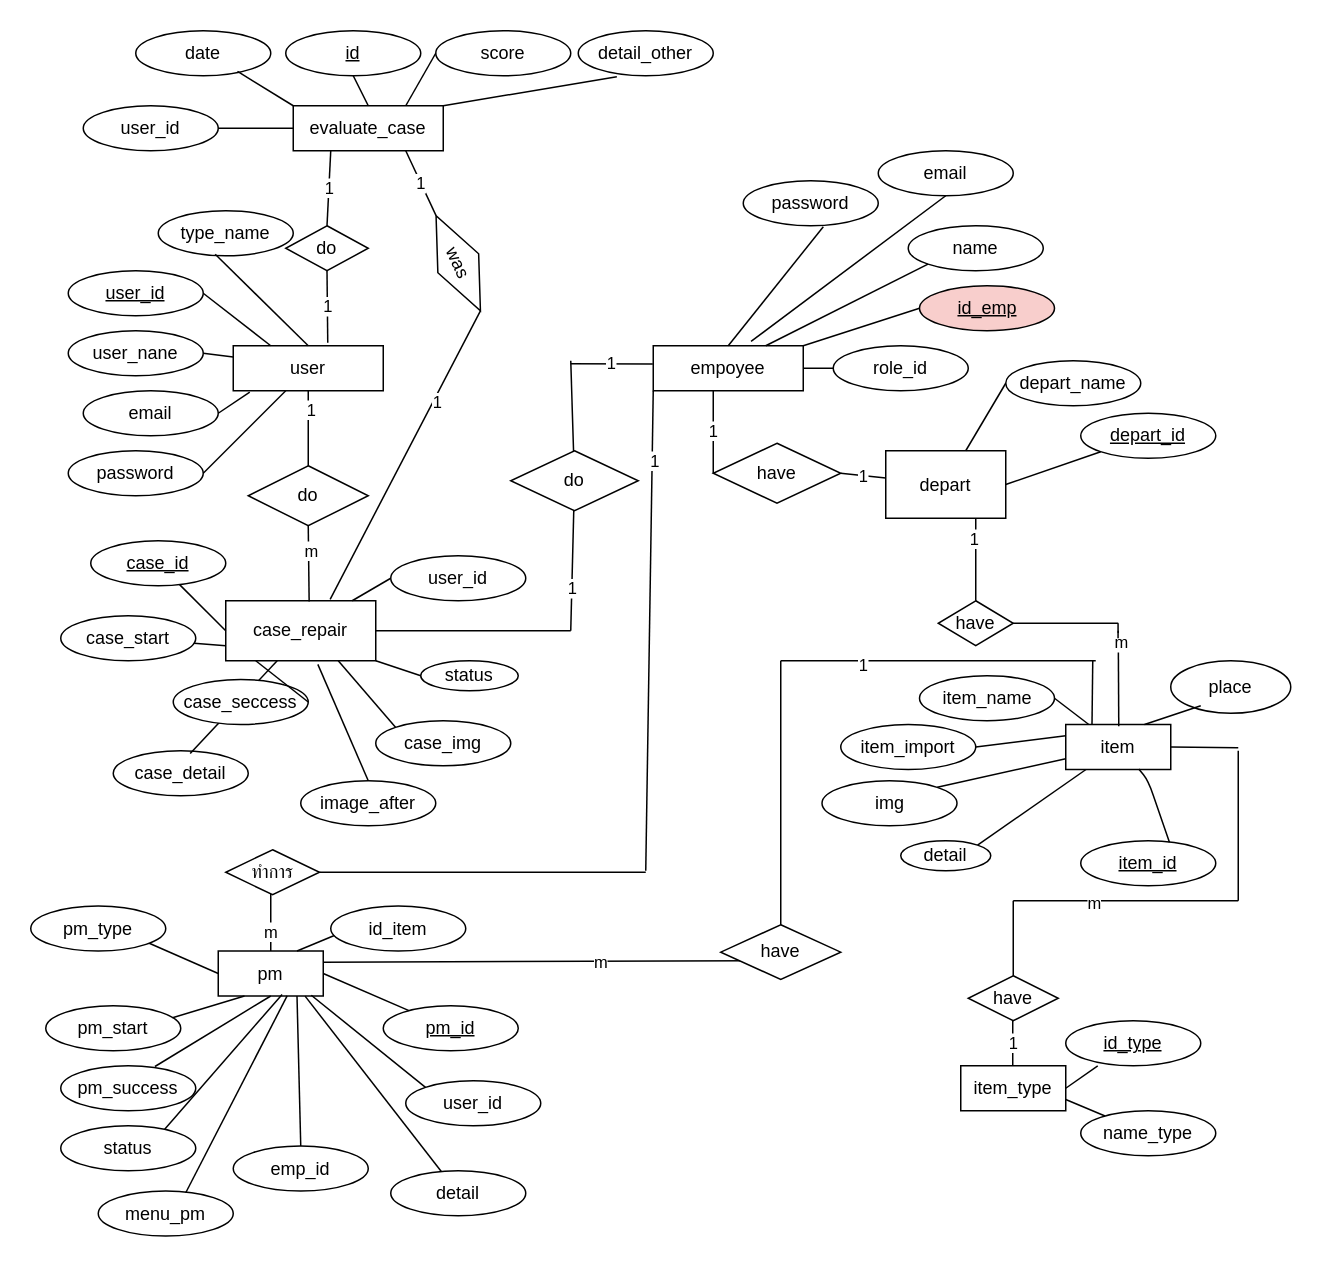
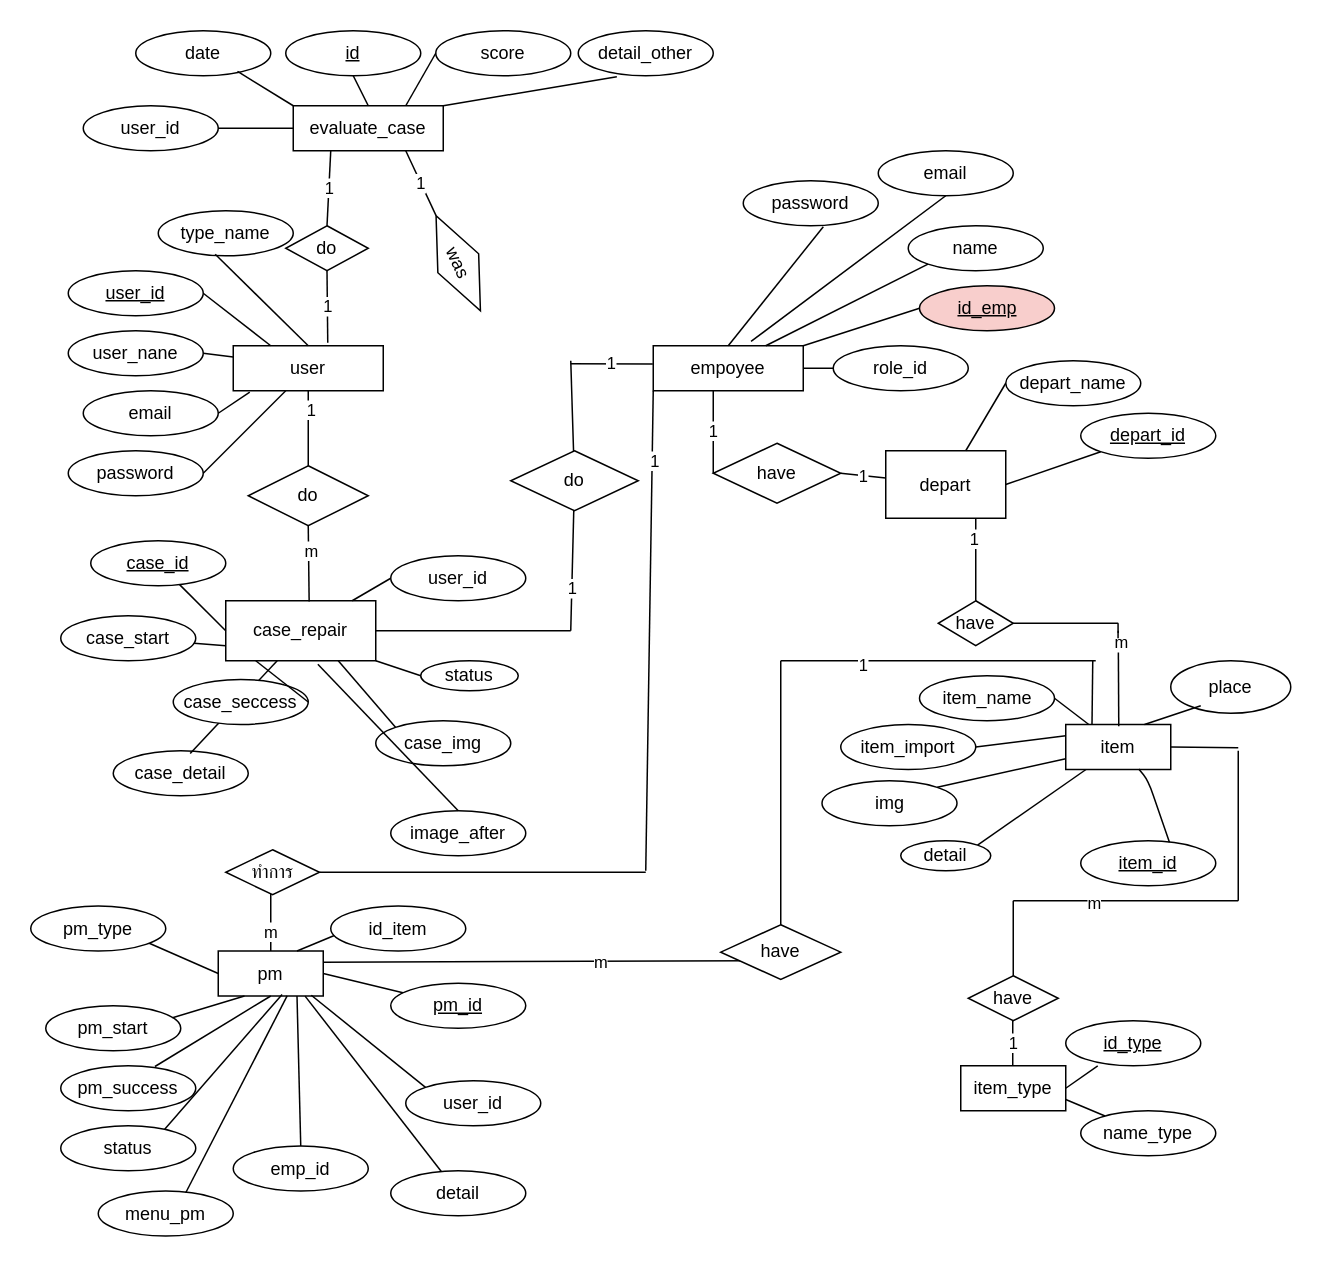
- <mxCell id="142" value="" style="endArrow=none;html=1;entryX=1;entryY=0.5;entryDx=0;entryDy=0;exitX=0.696;exitY=-0.024;exitDx=0;exitDy=0;exitPerimeter=0;" edge="1" parent="1" source="17" target="140"><mxGeometry width="50" height="50" relative="1" as="geometry"><mxPoint x="370" y="220" as="sourcePoint" /><mxPoint x="420" y="170" as="targetPoint" /></mxGeometry></mxCell>
- <mxCell id="143" value="1" style="edgeLabel;html=1;align=center;verticalAlign=middle;resizable=0;points=[];" vertex="1" connectable="0" parent="142"><mxGeometry x="0.372" y="-2" relative="1" as="geometry"><mxPoint as="offset" /></mxGeometry></mxCell>
- <mxCell id="122" value="image_after" style="ellipse;whiteSpace=wrap;html=1;" vertex="1" parent="1"><mxGeometry x="200" y="520" width="90" height="30" as="geometry" /></mxCell>
+ <mxCell id="122" value="image_after" style="ellipse;whiteSpace=wrap;html=1;" vertex="1" parent="1"><mxGeometry x="260" y="540" width="90" height="30" as="geometry" /></mxCell>
- <mxCell id="52" value="&lt;u&gt;pm_id&lt;/u&gt;" style="ellipse;whiteSpace=wrap;html=1;" vertex="1" parent="1"><mxGeometry x="255" y="670" width="90" height="30" as="geometry" /></mxCell>
+ <mxCell id="52" value="&lt;u&gt;pm_id&lt;/u&gt;" style="ellipse;whiteSpace=wrap;html=1;" vertex="1" parent="1"><mxGeometry x="260" y="655" width="90" height="30" as="geometry" /></mxCell>
